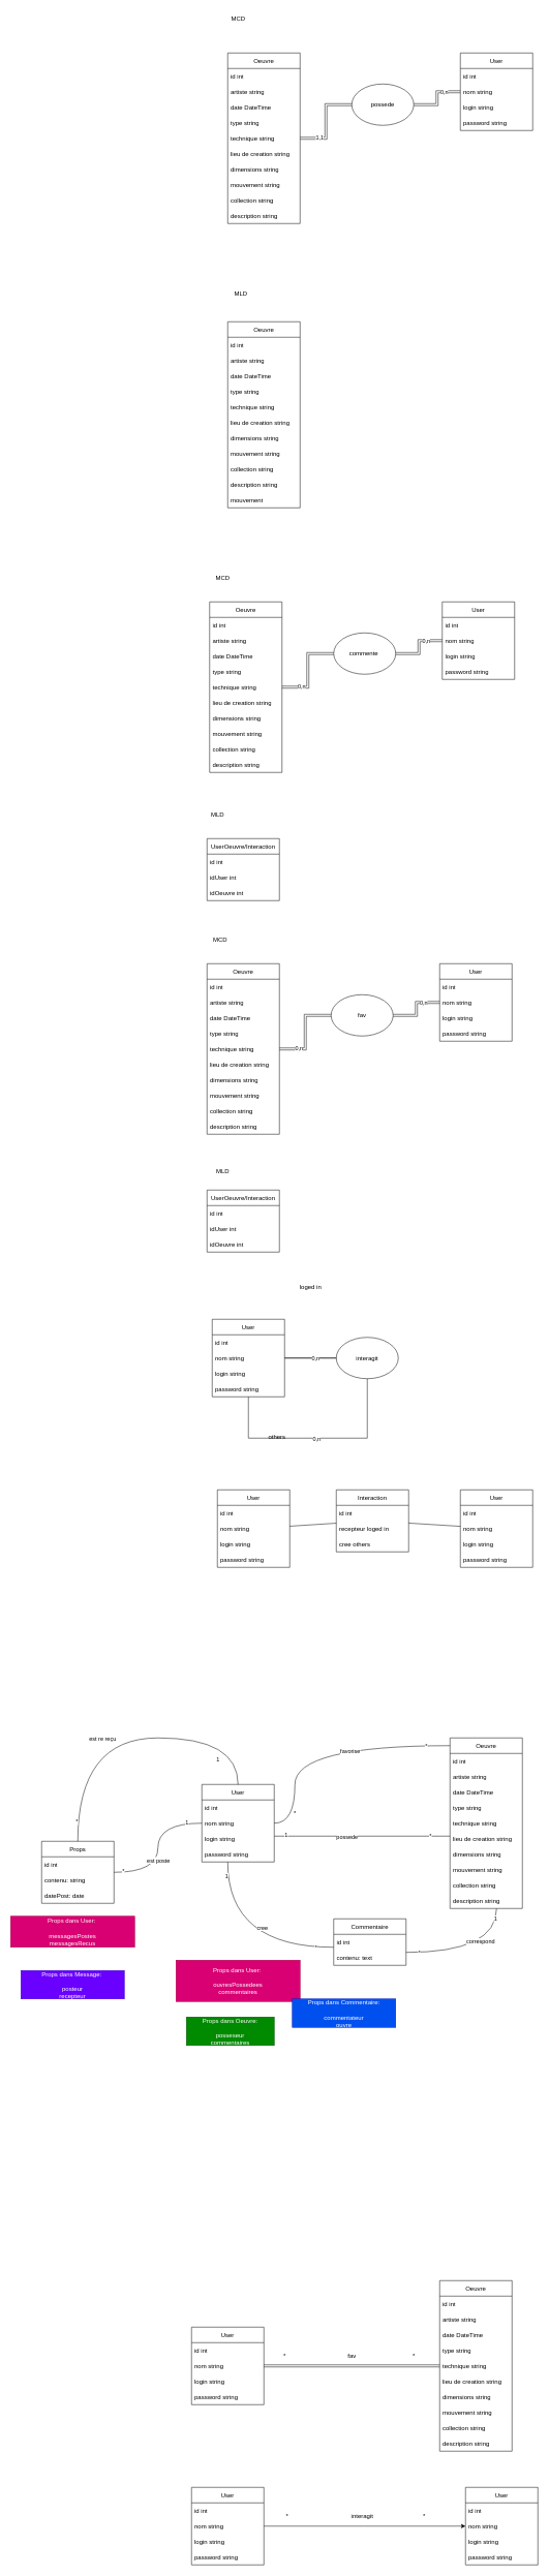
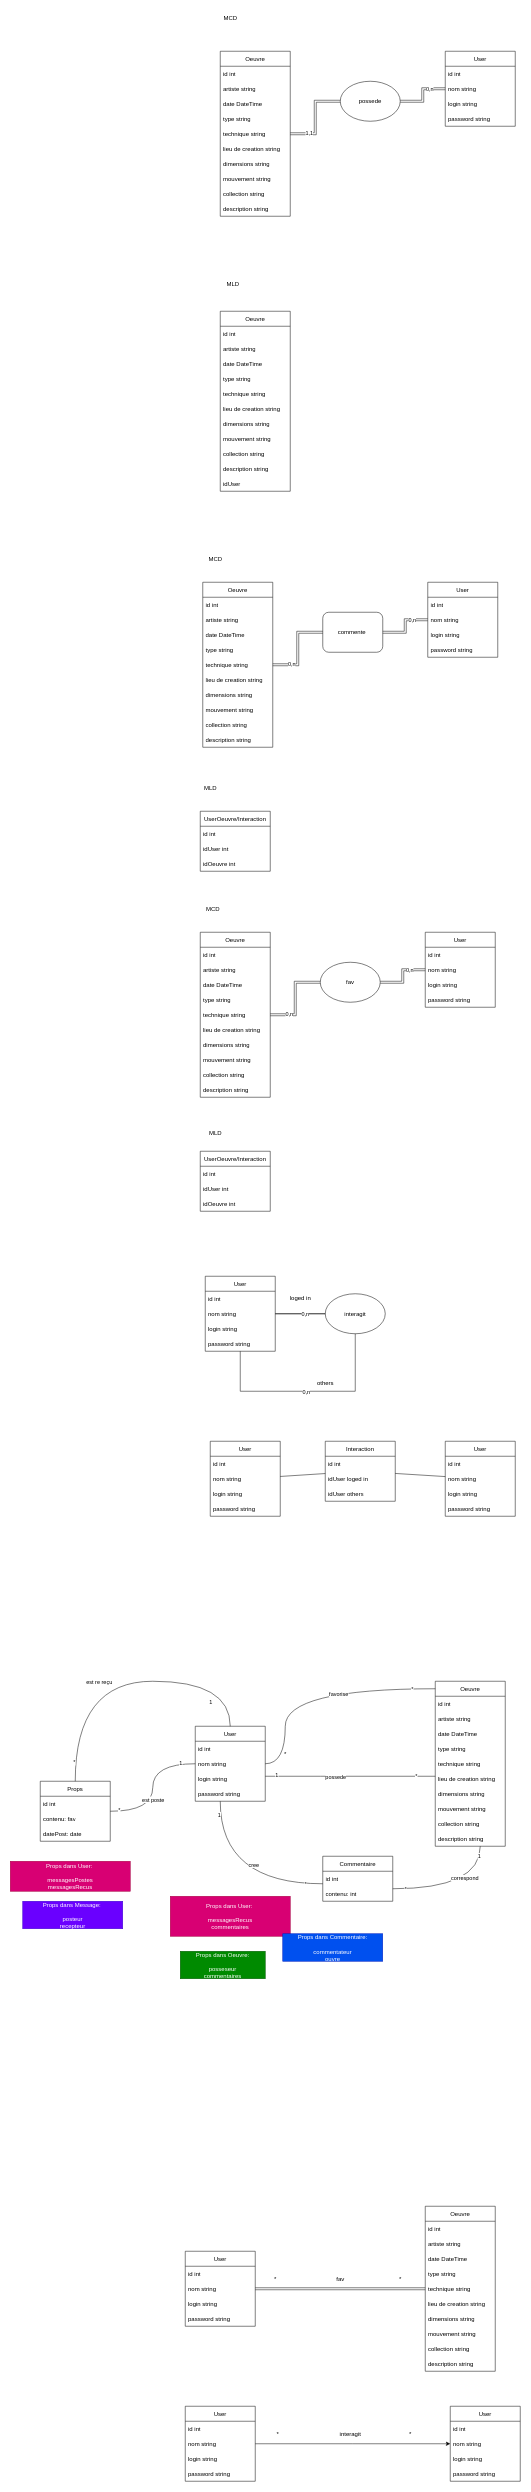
- <mxCell id="34" value="mouvement" style="text;strokeColor=none;fillColor=none;align=left;verticalAlign=middle;spacingLeft=4;spacingRight=4;overflow=hidden;points=[[0,0.5],[1,0.5]];portConstraint=eastwest;rotatable=0;whiteSpace=wrap;html=1;" parent="23" vertex="1"><mxGeometry y="330" width="140" height="30" as="geometry" /></mxCell>
+ <mxCell id="34" value="idUser" style="text;strokeColor=none;fillColor=none;align=left;verticalAlign=middle;spacingLeft=4;spacingRight=4;overflow=hidden;points=[[0,0.5],[1,0.5]];portConstraint=eastwest;rotatable=0;whiteSpace=wrap;html=1;" parent="23" vertex="1"><mxGeometry y="330" width="140" height="30" as="geometry" /></mxCell>
- <mxCell id="53" value="commente&amp;nbsp;" style="ellipse;whiteSpace=wrap;html=1;" parent="1" vertex="1"><mxGeometry x="645" y="1224" width="120" height="80" as="geometry" /></mxCell>
+ <mxCell id="53" value="commente&amp;nbsp;" style="whiteSpace=wrap;html=1;rounded=1;" parent="1" vertex="1"><mxGeometry x="645" y="1224" width="120" height="80" as="geometry" /></mxCell>
- <mxCell id="118" value="loged in" style="text;html=1;align=center;verticalAlign=middle;resizable=0;points=[];autosize=1;strokeColor=none;fillColor=none;" parent="1" vertex="1"><mxGeometry x="565" y="2475" width="70" height="30" as="geometry" /></mxCell>
+ <mxCell id="118" value="loged in" style="text;html=1;align=center;verticalAlign=middle;resizable=0;points=[];autosize=1;strokeColor=none;fillColor=none;" parent="1" vertex="1"><mxGeometry x="565" y="2580" width="70" height="30" as="geometry" /></mxCell>
- <mxCell id="119" value="others" style="text;html=1;align=center;verticalAlign=middle;resizable=0;points=[];autosize=1;strokeColor=none;fillColor=none;" parent="1" vertex="1"><mxGeometry x="505" y="2765" width="60" height="30" as="geometry" /></mxCell>
+ <mxCell id="119" value="others" style="text;html=1;align=center;verticalAlign=middle;resizable=0;points=[];autosize=1;strokeColor=none;fillColor=none;" parent="1" vertex="1"><mxGeometry x="620" y="2750" width="60" height="30" as="geometry" /></mxCell>
- <mxCell id="104" value="recepteur loged in" style="text;strokeColor=none;fillColor=none;align=left;verticalAlign=middle;spacingLeft=4;spacingRight=4;overflow=hidden;points=[[0,0.5],[1,0.5]];portConstraint=eastwest;rotatable=0;whiteSpace=wrap;html=1;" parent="102" vertex="1"><mxGeometry y="60" width="140" height="30" as="geometry" /></mxCell>
+ <mxCell id="104" value="idUser loged in" style="text;strokeColor=none;fillColor=none;align=left;verticalAlign=middle;spacingLeft=4;spacingRight=4;overflow=hidden;points=[[0,0.5],[1,0.5]];portConstraint=eastwest;rotatable=0;whiteSpace=wrap;html=1;" parent="102" vertex="1"><mxGeometry y="60" width="140" height="30" as="geometry" /></mxCell>
- <mxCell id="105" value="cree others" style="text;strokeColor=none;fillColor=none;align=left;verticalAlign=middle;spacingLeft=4;spacingRight=4;overflow=hidden;points=[[0,0.5],[1,0.5]];portConstraint=eastwest;rotatable=0;whiteSpace=wrap;html=1;" parent="102" vertex="1"><mxGeometry y="90" width="140" height="30" as="geometry" /></mxCell>
+ <mxCell id="105" value="idUser others" style="text;strokeColor=none;fillColor=none;align=left;verticalAlign=middle;spacingLeft=4;spacingRight=4;overflow=hidden;points=[[0,0.5],[1,0.5]];portConstraint=eastwest;rotatable=0;whiteSpace=wrap;html=1;" parent="102" vertex="1"><mxGeometry y="90" width="140" height="30" as="geometry" /></mxCell>
- <mxCell id="191" value="contenu: string" style="text;strokeColor=none;fillColor=none;align=left;verticalAlign=middle;spacingLeft=4;spacingRight=4;overflow=hidden;points=[[0,0.5],[1,0.5]];portConstraint=eastwest;rotatable=0;whiteSpace=wrap;html=1;" vertex="1" parent="189"><mxGeometry y="60" width="140" height="30" as="geometry" /></mxCell>
+ <mxCell id="191" value="contenu: fav" style="text;strokeColor=none;fillColor=none;align=left;verticalAlign=middle;spacingLeft=4;spacingRight=4;overflow=hidden;points=[[0,0.5],[1,0.5]];portConstraint=eastwest;rotatable=0;whiteSpace=wrap;html=1;" vertex="1" parent="189"><mxGeometry y="60" width="140" height="30" as="geometry" /></mxCell>
- <mxCell id="201" value="Props dans User:&amp;nbsp;&lt;div&gt;&lt;br&gt;&lt;/div&gt;&lt;div&gt;messagesPostes&lt;/div&gt;&lt;div&gt;messagesRecus&lt;/div&gt;" style="text;html=1;align=center;verticalAlign=middle;whiteSpace=wrap;rounded=0;fillColor=#d80073;fontColor=#ffffff;strokeColor=#A50040;" vertex="1" parent="1"><mxGeometry x="20" y="3707" width="240" height="60" as="geometry" /></mxCell>
+ <mxCell id="201" value="Props dans User:&amp;nbsp;&lt;div&gt;&lt;br&gt;&lt;/div&gt;&lt;div&gt;messagesPostes&lt;/div&gt;&lt;div&gt;messagesRecus&lt;/div&gt;" style="text;html=1;align=center;verticalAlign=middle;whiteSpace=wrap;rounded=0;fillColor=#d80073;fontColor=#ffffff;strokeColor=#A50040;" vertex="1" parent="1"><mxGeometry x="20" y="3722" width="240" height="60" as="geometry" /></mxCell>
- <mxCell id="177" value="contenu: text" style="text;strokeColor=none;fillColor=none;align=left;verticalAlign=middle;spacingLeft=4;spacingRight=4;overflow=hidden;points=[[0,0.5],[1,0.5]];portConstraint=eastwest;rotatable=0;whiteSpace=wrap;html=1;" vertex="1" parent="175"><mxGeometry y="60" width="140" height="30" as="geometry" /></mxCell>
+ <mxCell id="177" value="contenu: int" style="text;strokeColor=none;fillColor=none;align=left;verticalAlign=middle;spacingLeft=4;spacingRight=4;overflow=hidden;points=[[0,0.5],[1,0.5]];portConstraint=eastwest;rotatable=0;whiteSpace=wrap;html=1;" vertex="1" parent="175"><mxGeometry y="60" width="140" height="30" as="geometry" /></mxCell>
- <mxCell id="203" value="Props dans User:&amp;nbsp;&lt;div&gt;&lt;br&gt;&lt;/div&gt;&lt;div&gt;ouvresPossedees&lt;/div&gt;&lt;div&gt;commentaires&lt;/div&gt;" style="text;html=1;align=center;verticalAlign=middle;whiteSpace=wrap;rounded=0;fillColor=#d80073;fontColor=#ffffff;strokeColor=#A50040;" vertex="1" parent="1"><mxGeometry x="340" y="3792" width="240" height="80" as="geometry" /></mxCell>
+ <mxCell id="203" value="Props dans User:&amp;nbsp;&lt;div&gt;&lt;br&gt;&lt;/div&gt;&lt;div&gt;messagesRecus&lt;/div&gt;&lt;div&gt;commentaires&lt;/div&gt;" style="text;html=1;align=center;verticalAlign=middle;whiteSpace=wrap;rounded=0;fillColor=#d80073;fontColor=#ffffff;strokeColor=#A50040;" vertex="1" parent="1"><mxGeometry x="340" y="3792" width="240" height="80" as="geometry" /></mxCell>
- <mxCell id="202" value="Props dans Message:&amp;nbsp;&lt;div&gt;&lt;div&gt;&lt;br&gt;&lt;/div&gt;&lt;div&gt;posteur&lt;/div&gt;&lt;div&gt;recepteur&lt;/div&gt;&lt;/div&gt;" style="text;html=1;align=center;verticalAlign=middle;whiteSpace=wrap;rounded=0;fillColor=#6a00ff;fontColor=#ffffff;strokeColor=#3700CC;" vertex="1" parent="1"><mxGeometry x="40" y="3812" width="200" height="55" as="geometry" /></mxCell>
+ <mxCell id="202" value="Props dans Message:&amp;nbsp;&lt;div&gt;&lt;div&gt;&lt;br&gt;&lt;/div&gt;&lt;div&gt;posteur&lt;/div&gt;&lt;div&gt;recepteur&lt;/div&gt;&lt;/div&gt;" style="text;html=1;align=center;verticalAlign=middle;whiteSpace=wrap;rounded=0;fillColor=#6a00ff;fontColor=#ffffff;strokeColor=#3700CC;" vertex="1" parent="1"><mxGeometry x="45" y="3802" width="200" height="55" as="geometry" /></mxCell>
